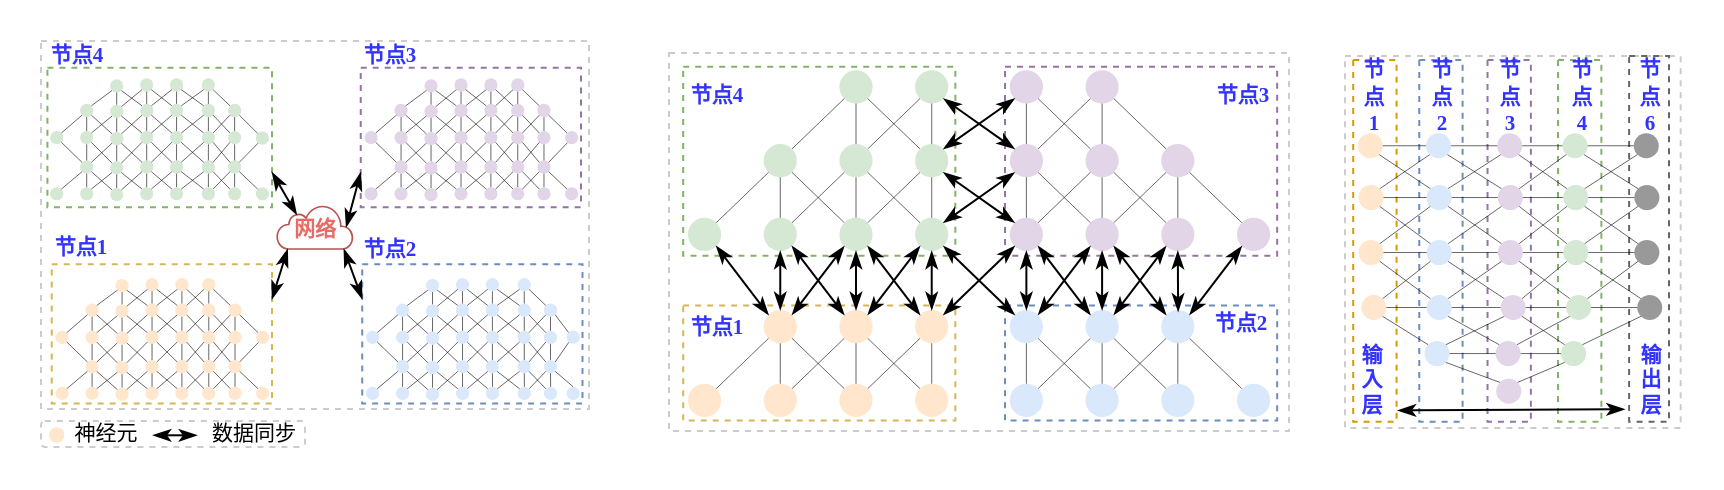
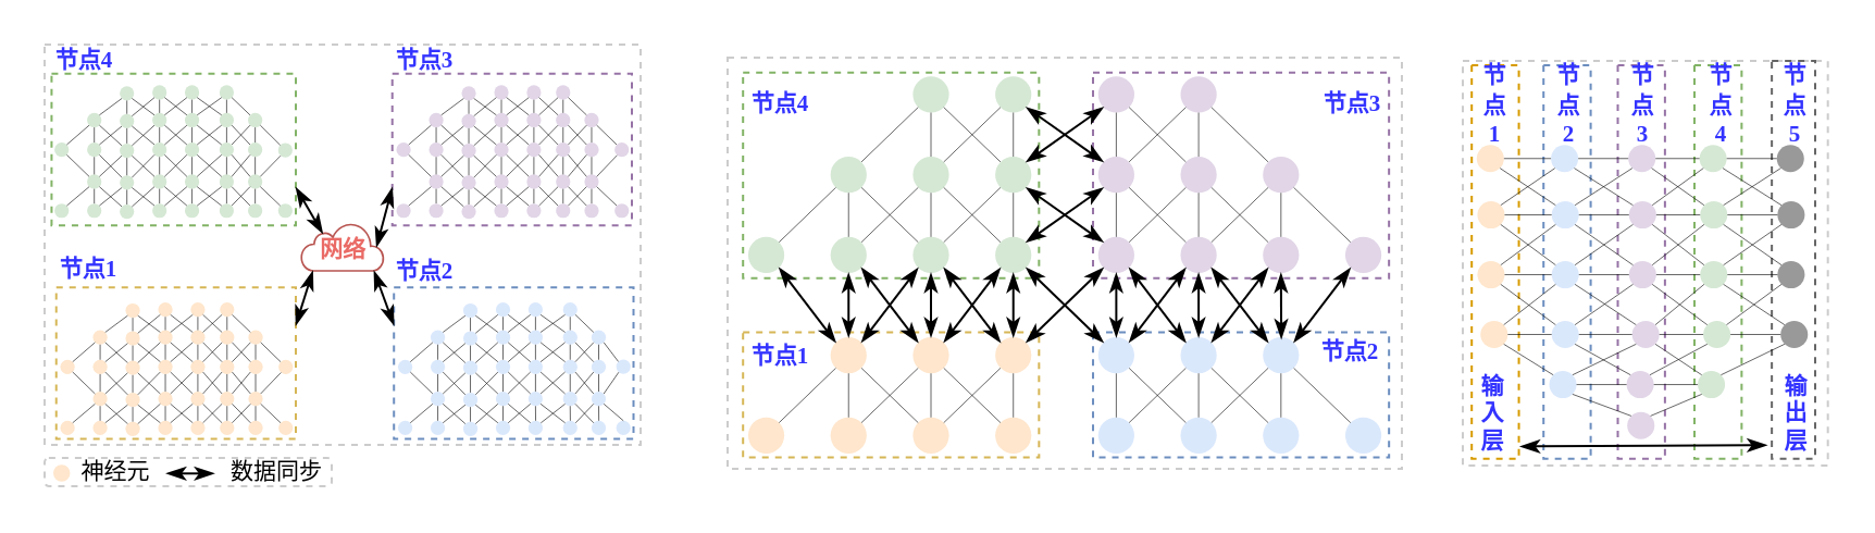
- <mxCell id="607" value="&lt;font color=&quot;#3333ff&quot; style=&quot;font-size: 10.5px;&quot;&gt;&lt;font style=&quot;font-family: 宋体; font-size: 10.5px;&quot;&gt;节点&lt;/font&gt;&lt;font face=&quot;Times New Roman&quot; style=&quot;font-size: 10.5px;&quot;&gt;6&lt;/font&gt;&lt;/font&gt;" style="text;html=1;strokeColor=none;fillColor=none;align=center;verticalAlign=middle;whiteSpace=wrap;rounded=0;fontStyle=1;fontSize=6;" parent="1" vertex="1"><mxGeometry x="819.5" y="30.5" width="10" height="35" as="geometry" /></mxCell>
+ <mxCell id="607" value="&lt;font color=&quot;#3333ff&quot; style=&quot;font-size: 10.5px;&quot;&gt;&lt;font style=&quot;font-family: 宋体; font-size: 10.5px;&quot;&gt;节点&lt;/font&gt;&lt;font face=&quot;Times New Roman&quot; style=&quot;font-size: 10.5px;&quot;&gt;5&lt;/font&gt;&lt;/font&gt;" style="text;html=1;strokeColor=none;fillColor=none;align=center;verticalAlign=middle;whiteSpace=wrap;rounded=0;fontStyle=1;fontSize=6;" parent="1" vertex="1"><mxGeometry x="819.5" y="30.5" width="10" height="35" as="geometry" /></mxCell>
